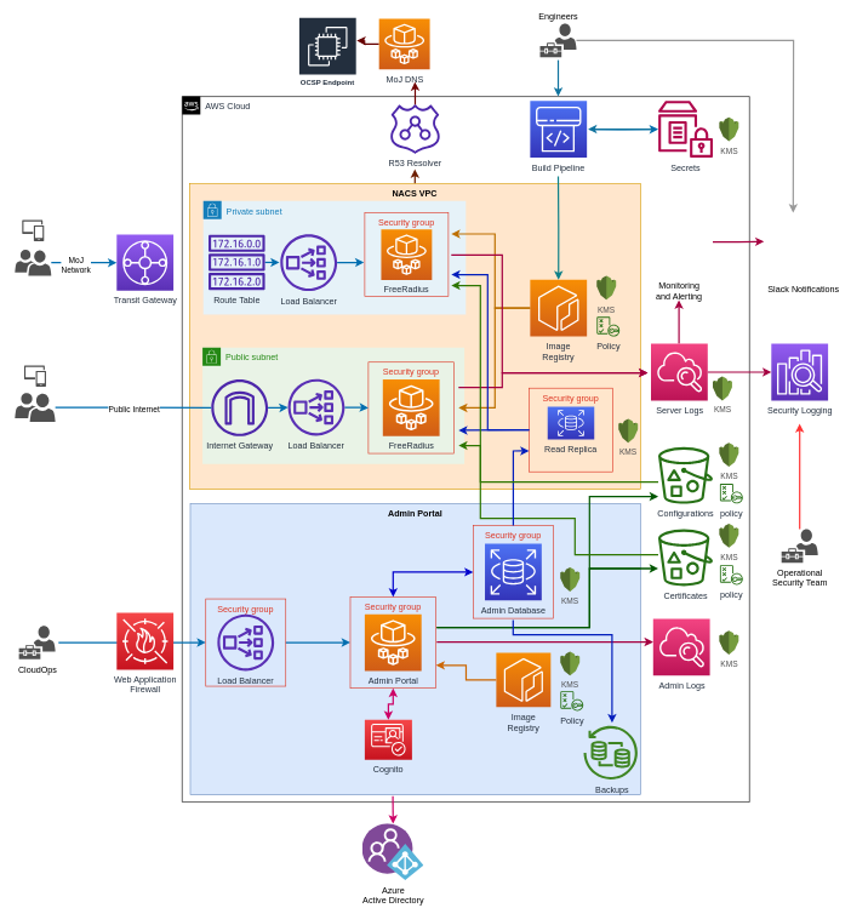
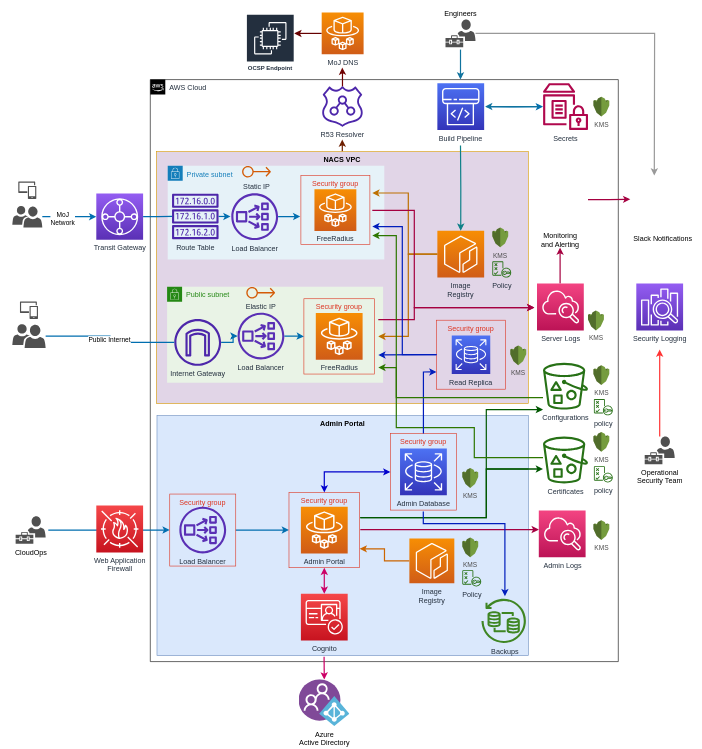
- <mxCell id="114" value="MoJ DNS" style="outlineConnect=0;fontColor=#232F3E;gradientColor=#F78E04;gradientDirection=north;fillColor=#D05C17;strokeColor=#ffffff;dashed=0;verticalLabelPosition=bottom;verticalAlign=top;align=center;html=1;fontSize=12;fontStyle=0;aspect=fixed;shape=mxgraph.aws4.resourceIcon;resIcon=mxgraph.aws4.fargate;" vertex="1" parent="1"><mxGeometry x="520.655" y="25.083" width="69.835" height="69.835" as="geometry" /></mxCell>
+ <mxCell id="114" value="MoJ DNS" style="outlineConnect=0;fontColor=#232F3E;gradientColor=#F78E04;gradientDirection=north;fillColor=#D05C17;strokeColor=#ffffff;dashed=0;verticalLabelPosition=bottom;verticalAlign=top;align=center;html=1;fontSize=12;fontStyle=0;aspect=fixed;shape=mxgraph.aws4.resourceIcon;resIcon=mxgraph.aws4.fargate;" vertex="1" parent="1"><mxGeometry x="535.655" y="20.083" width="69.835" height="69.835" as="geometry" /></mxCell>
+ <mxCell id="55" value="Static IP" style="sketch=0;outlineConnect=0;fontColor=#232F3E;gradientColor=none;fillColor=#D45B07;strokeColor=none;dashed=0;verticalLabelPosition=bottom;verticalAlign=top;align=center;html=1;fontSize=12;fontStyle=0;aspect=fixed;pointerEvents=1;shape=mxgraph.aws4.elastic_ip_address;" parent="1" vertex="1"><mxGeometry x="403" y="275.5" width="48" height="20" as="geometry" /></mxCell>
+ <mxCell id="94" value="" style="edgeStyle=orthogonalEdgeStyle;rounded=0;orthogonalLoop=1;jettySize=auto;html=1;strokeWidth=2;strokeColor=#006EAF;fillColor=#1ba1e2;endArrow=none;" parent="1" source="20" target="93" edge="1"><mxGeometry relative="1" as="geometry"><mxPoint x="238" y="360.5" as="sourcePoint" /><mxPoint x="385" y="360.5" as="targetPoint" /><Array as="points" /></mxGeometry></mxCell>
- <mxCell id="5" value="NACS VPC" style="fillColor=#ffe6cc;strokeColor=#d79b00;dashed=0;verticalAlign=top;fontStyle=1;" parent="1" vertex="1"><mxGeometry x="260" y="252" width="620" height="420" as="geometry" /></mxCell>
+ <mxCell id="5" value="NACS VPC" style="fillColor=#e1d5e7;strokeColor=#d79b00;dashed=0;verticalAlign=top;fontStyle=1;" parent="1" vertex="1"><mxGeometry x="260" y="252" width="620" height="420" as="geometry" /></mxCell>
+ <mxCell id="69" value="Elastic IP" style="sketch=0;outlineConnect=0;fontColor=#232F3E;gradientColor=none;fillColor=#D45B07;strokeColor=none;dashed=0;verticalLabelPosition=bottom;verticalAlign=top;align=center;html=1;fontSize=12;fontStyle=0;aspect=fixed;pointerEvents=1;shape=mxgraph.aws4.elastic_ip_address;" parent="61" vertex="1"><mxGeometry x="-95.99" y="-20" width="48" height="20" as="geometry" /></mxCell>
- <mxCell id="45" style="edgeStyle=orthogonalEdgeStyle;rounded=0;orthogonalLoop=1;jettySize=auto;html=1;entryX=0;entryY=0.5;entryDx=0;entryDy=0;entryPerimeter=0;strokeWidth=2;fillColor=#d80073;strokeColor=#A50040;" parent="1" source="46" target="41" edge="1"><mxGeometry relative="1" as="geometry"><Array as="points"><mxPoint x="1030" y="511" /><mxPoint x="1030" y="511" /></Array></mxGeometry></mxCell>
- <mxCell id="90" value="Internet Gateway" style="sketch=0;outlineConnect=0;fontColor=#232F3E;gradientColor=none;fillColor=#4D27AA;strokeColor=none;dashed=0;verticalLabelPosition=bottom;verticalAlign=top;align=center;html=1;fontSize=12;fontStyle=0;aspect=fixed;pointerEvents=1;shape=mxgraph.aws4.internet_gateway;" parent="1" vertex="1"><mxGeometry x="290" y="521" width="78" height="78" as="geometry" /></mxCell>
+ <mxCell id="90" value="Internet Gateway" style="sketch=0;outlineConnect=0;fontColor=#232F3E;gradientColor=none;fillColor=#4D27AA;strokeColor=none;dashed=0;verticalLabelPosition=bottom;verticalAlign=top;align=center;html=1;fontSize=12;fontStyle=0;aspect=fixed;pointerEvents=1;shape=mxgraph.aws4.internet_gateway;" parent="1" vertex="1"><mxGeometry x="290" y="531" width="78" height="78" as="geometry" /></mxCell>
- <mxCell id="67" value="Read Replica" style="outlineConnect=0;fontColor=#232F3E;gradientColor=#4D72F3;gradientDirection=north;fillColor=#3334B9;strokeColor=#ffffff;dashed=0;verticalLabelPosition=bottom;verticalAlign=top;align=center;html=1;fontSize=12;fontStyle=0;aspect=fixed;shape=mxgraph.aws4.resourceIcon;resIcon=mxgraph.aws4.rds;" parent="65" vertex="1"><mxGeometry x="25.413" y="25.413" width="64.166" height="45" as="geometry" /></mxCell>
+ <mxCell id="67" value="Read Replica" style="outlineConnect=0;fontColor=#232F3E;gradientColor=#4D72F3;gradientDirection=north;fillColor=#3334B9;strokeColor=#ffffff;dashed=0;verticalLabelPosition=bottom;verticalAlign=top;align=center;html=1;fontSize=12;fontStyle=0;aspect=fixed;shape=mxgraph.aws4.resourceIcon;resIcon=mxgraph.aws4.rds;" parent="65" vertex="1"><mxGeometry x="25.413" y="25.413" width="64.166" height="64.166" as="geometry" /></mxCell>
- <mxCell id="24" value="Configurations" style="outlineConnect=0;fontColor=#232F3E;gradientColor=none;fillColor=#277116;strokeColor=none;dashed=0;verticalLabelPosition=bottom;verticalAlign=top;align=center;html=1;fontSize=12;fontStyle=0;aspect=fixed;pointerEvents=1;shape=mxgraph.aws4.bucket_with_objects;" parent="1" vertex="1"><mxGeometry x="904.5" y="614" width="75" height="78" as="geometry" /></mxCell>
+ <mxCell id="24" value="Configurations" style="outlineConnect=0;fontColor=#232F3E;gradientColor=none;fillColor=#277116;strokeColor=none;dashed=0;verticalLabelPosition=bottom;verticalAlign=top;align=center;html=1;fontSize=12;fontStyle=0;aspect=fixed;pointerEvents=1;shape=mxgraph.aws4.bucket_with_objects;" parent="1" vertex="1"><mxGeometry x="904.5" y="604" width="75" height="78" as="geometry" /></mxCell>
- <mxCell id="14" value="Cognito&lt;br&gt;" style="outlineConnect=0;fontColor=#232F3E;gradientColor=#F54749;gradientDirection=north;fillColor=#C7131F;strokeColor=#ffffff;dashed=0;verticalLabelPosition=bottom;verticalAlign=top;align=center;html=1;fontSize=12;fontStyle=0;aspect=fixed;shape=mxgraph.aws4.resourceIcon;resIcon=mxgraph.aws4.cognito;labelPosition=center;" parent="1" vertex="1"><mxGeometry x="500.99" y="989" width="65" height="55" as="geometry" /></mxCell>
+ <mxCell id="14" value="Cognito&lt;br&gt;" style="outlineConnect=0;fontColor=#232F3E;gradientColor=#F54749;gradientDirection=north;fillColor=#C7131F;strokeColor=#ffffff;dashed=0;verticalLabelPosition=bottom;verticalAlign=top;align=center;html=1;fontSize=12;fontStyle=0;aspect=fixed;shape=mxgraph.aws4.resourceIcon;resIcon=mxgraph.aws4.cognito;labelPosition=center;" parent="1" vertex="1"><mxGeometry x="500.99" y="989" width="78" height="78" as="geometry" /></mxCell>
